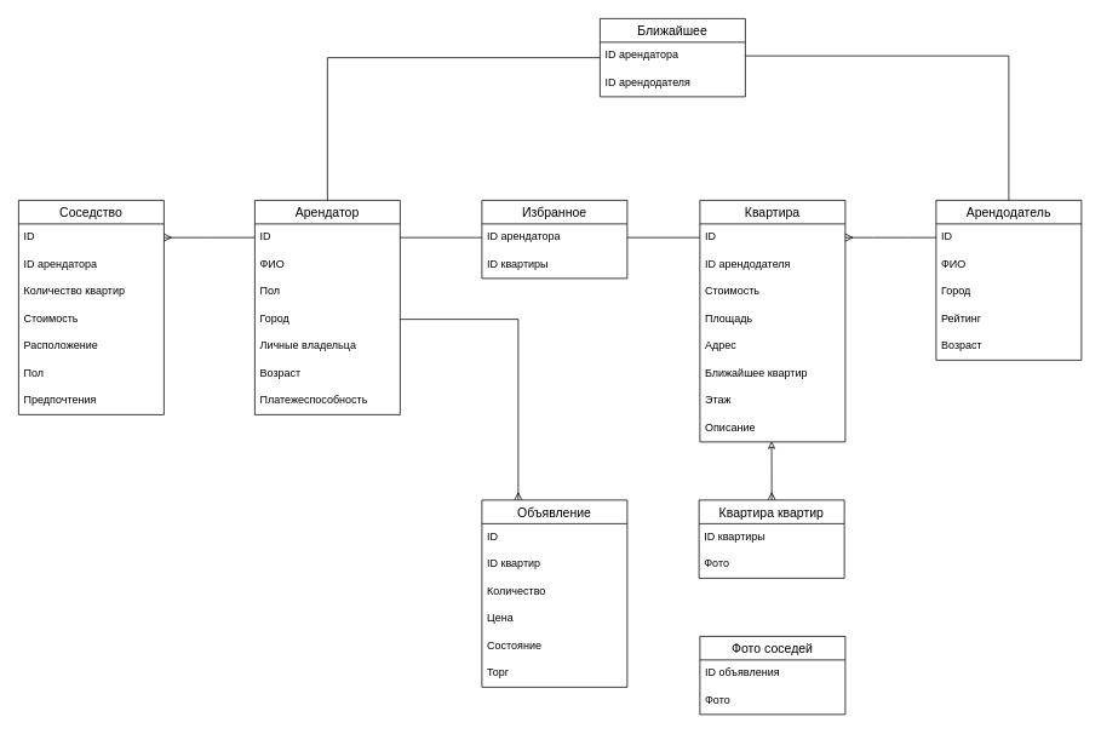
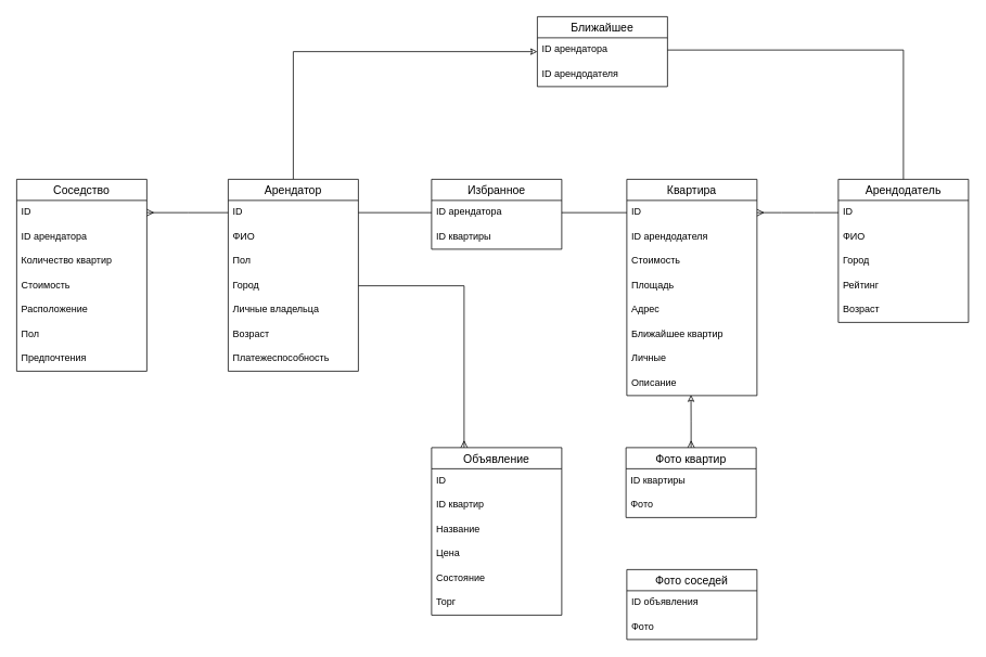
- <mxCell id="11" style="edgeStyle=orthogonalEdgeStyle;rounded=0;orthogonalLoop=1;jettySize=auto;html=1;exitX=0.5;exitY=0;exitDx=0;exitDy=0;entryX=0;entryY=0.5;entryDx=0;entryDy=0;startArrow=none;startFill=0;endArrow=none;endFill=0;" parent="1" source="12" target="48" edge="1"><mxGeometry relative="1" as="geometry" /></mxCell>
+ <mxCell id="11" style="edgeStyle=orthogonalEdgeStyle;rounded=0;orthogonalLoop=1;jettySize=auto;html=1;exitX=0.5;exitY=0;exitDx=0;exitDy=0;entryX=0;entryY=0.5;entryDx=0;entryDy=0;startArrow=none;startFill=0;endArrow=classic;endFill=0;" parent="1" source="12" target="48" edge="1"><mxGeometry relative="1" as="geometry" /></mxCell>
- <mxCell id="9" value="Этаж" style="text;strokeColor=none;fillColor=none;spacingLeft=4;spacingRight=4;overflow=hidden;rotatable=0;points=[[0,0.5],[1,0.5]];portConstraint=eastwest;fontSize=12;" parent="2" vertex="1"><mxGeometry y="206" width="160" height="30" as="geometry" /></mxCell>
+ <mxCell id="9" value="Личные" style="text;strokeColor=none;fillColor=none;spacingLeft=4;spacingRight=4;overflow=hidden;rotatable=0;points=[[0,0.5],[1,0.5]];portConstraint=eastwest;fontSize=12;" parent="2" vertex="1"><mxGeometry y="206" width="160" height="30" as="geometry" /></mxCell>
- <mxCell id="45" value="Квартира квартир" style="swimlane;fontStyle=0;childLayout=stackLayout;horizontal=1;startSize=26;horizontalStack=0;resizeParent=1;resizeParentMax=0;resizeLast=0;collapsible=1;marginBottom=0;align=center;fontSize=14;" parent="1" vertex="1"><mxGeometry x="769" y="550" width="160" height="86" as="geometry" /></mxCell>
+ <mxCell id="45" value="Фото квартир" style="swimlane;fontStyle=0;childLayout=stackLayout;horizontal=1;startSize=26;horizontalStack=0;resizeParent=1;resizeParentMax=0;resizeLast=0;collapsible=1;marginBottom=0;align=center;fontSize=14;" parent="1" vertex="1"><mxGeometry x="769" y="550" width="160" height="86" as="geometry" /></mxCell>
- <mxCell id="40" value="Количество" style="text;strokeColor=none;fillColor=none;spacingLeft=4;spacingRight=4;overflow=hidden;rotatable=0;points=[[0,0.5],[1,0.5]];portConstraint=eastwest;fontSize=12;" parent="37" vertex="1"><mxGeometry y="86" width="160" height="30" as="geometry" /></mxCell>
+ <mxCell id="40" value="Название" style="text;strokeColor=none;fillColor=none;spacingLeft=4;spacingRight=4;overflow=hidden;rotatable=0;points=[[0,0.5],[1,0.5]];portConstraint=eastwest;fontSize=12;" parent="37" vertex="1"><mxGeometry y="86" width="160" height="30" as="geometry" /></mxCell>
